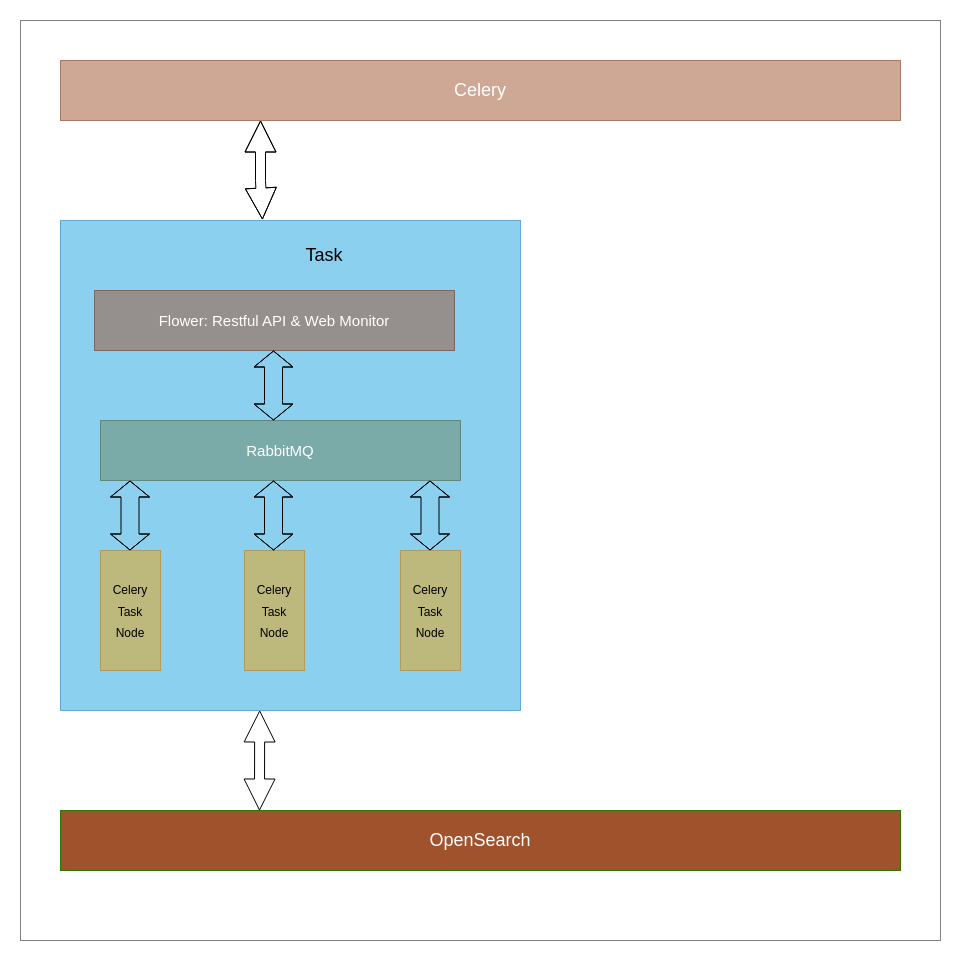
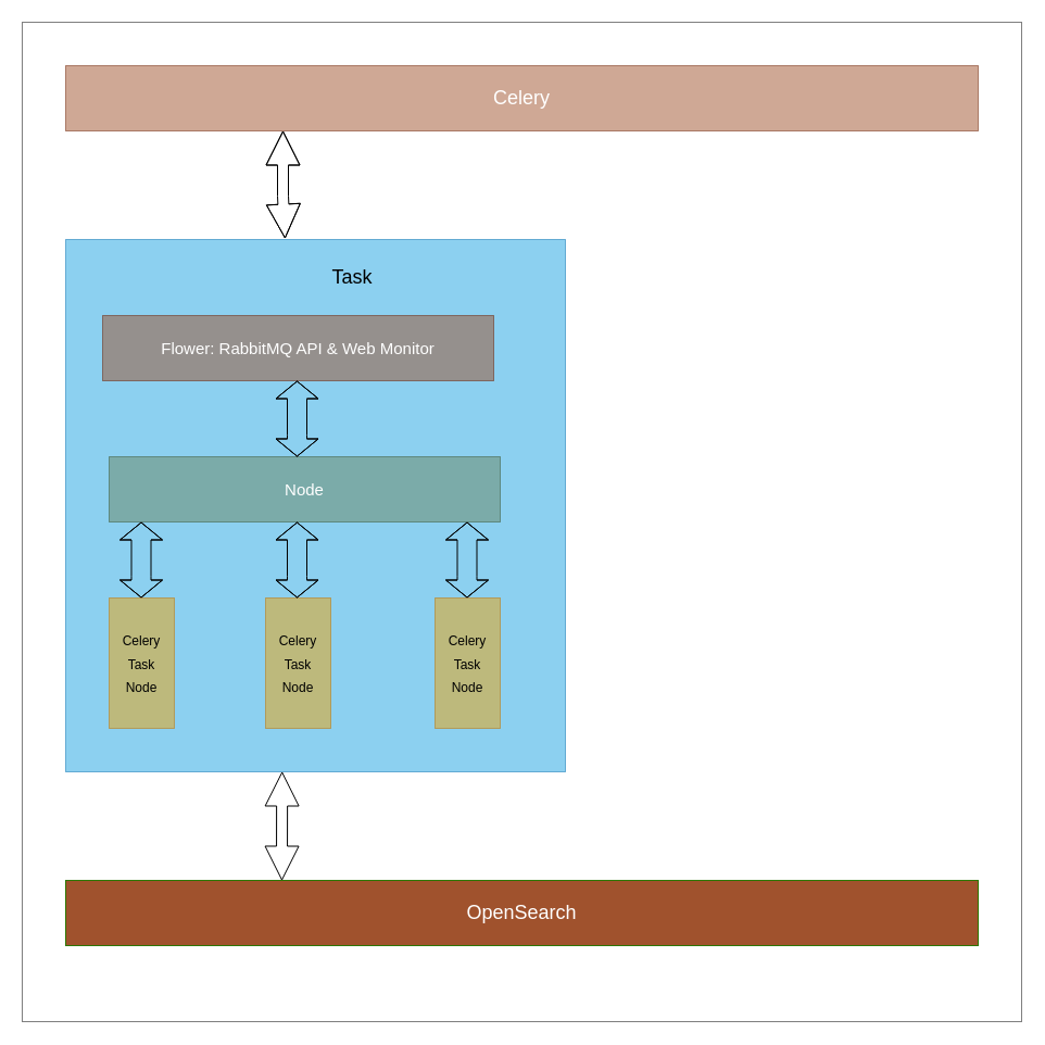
- <mxCell id="5" value="&lt;font style=&quot;font-size: 15px&quot;&gt;Flower: Restful API &amp;amp; Web Monitor&lt;/font&gt;" style="rounded=0;whiteSpace=wrap;html=1;fontSize=18;opacity=50;fillColor=#a0522d;fontColor=#ffffff;strokeColor=#6D1F00;" vertex="1" parent="1"><mxGeometry x="94" y="290" width="360" height="60" as="geometry" /></mxCell>
+ <mxCell id="5" value="&lt;font style=&quot;font-size: 15px&quot;&gt;Flower: RabbitMQ API &amp;amp; Web Monitor&lt;/font&gt;" style="rounded=0;whiteSpace=wrap;html=1;fontSize=18;opacity=50;fillColor=#a0522d;fontColor=#ffffff;strokeColor=#6D1F00;" vertex="1" parent="1"><mxGeometry x="94" y="290" width="360" height="60" as="geometry" /></mxCell>
- <mxCell id="6" value="&lt;font style=&quot;font-size: 15px&quot;&gt;RabbitMQ&lt;/font&gt;" style="rounded=0;whiteSpace=wrap;html=1;fontSize=18;opacity=50;fillColor=#6d8764;fontColor=#ffffff;strokeColor=#3A5431;" vertex="1" parent="1"><mxGeometry x="100" y="420" width="360" height="60" as="geometry" /></mxCell>
+ <mxCell id="6" value="&lt;font style=&quot;font-size: 15px&quot;&gt;Node&lt;/font&gt;" style="rounded=0;whiteSpace=wrap;html=1;fontSize=18;opacity=50;fillColor=#6d8764;fontColor=#ffffff;strokeColor=#3A5431;" vertex="1" parent="1"><mxGeometry x="100" y="420" width="360" height="60" as="geometry" /></mxCell>
